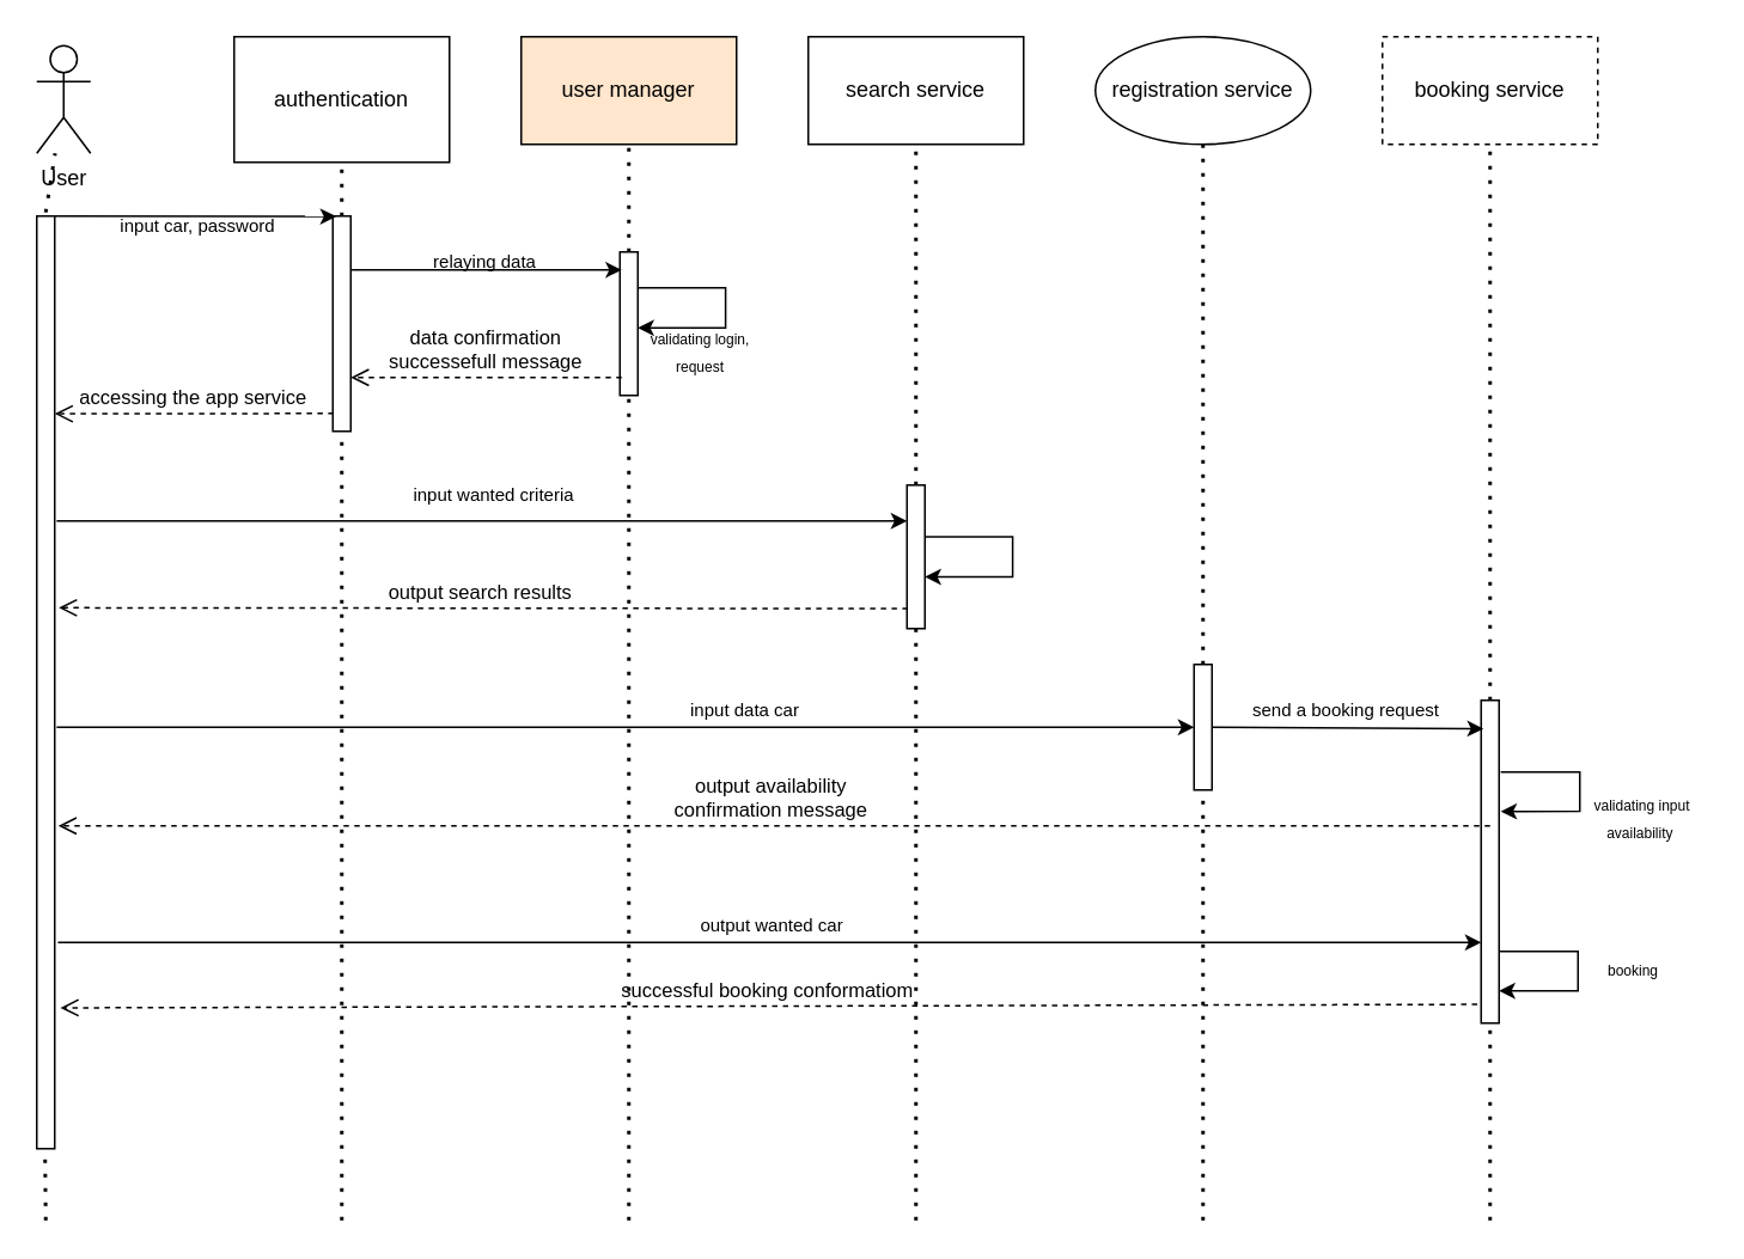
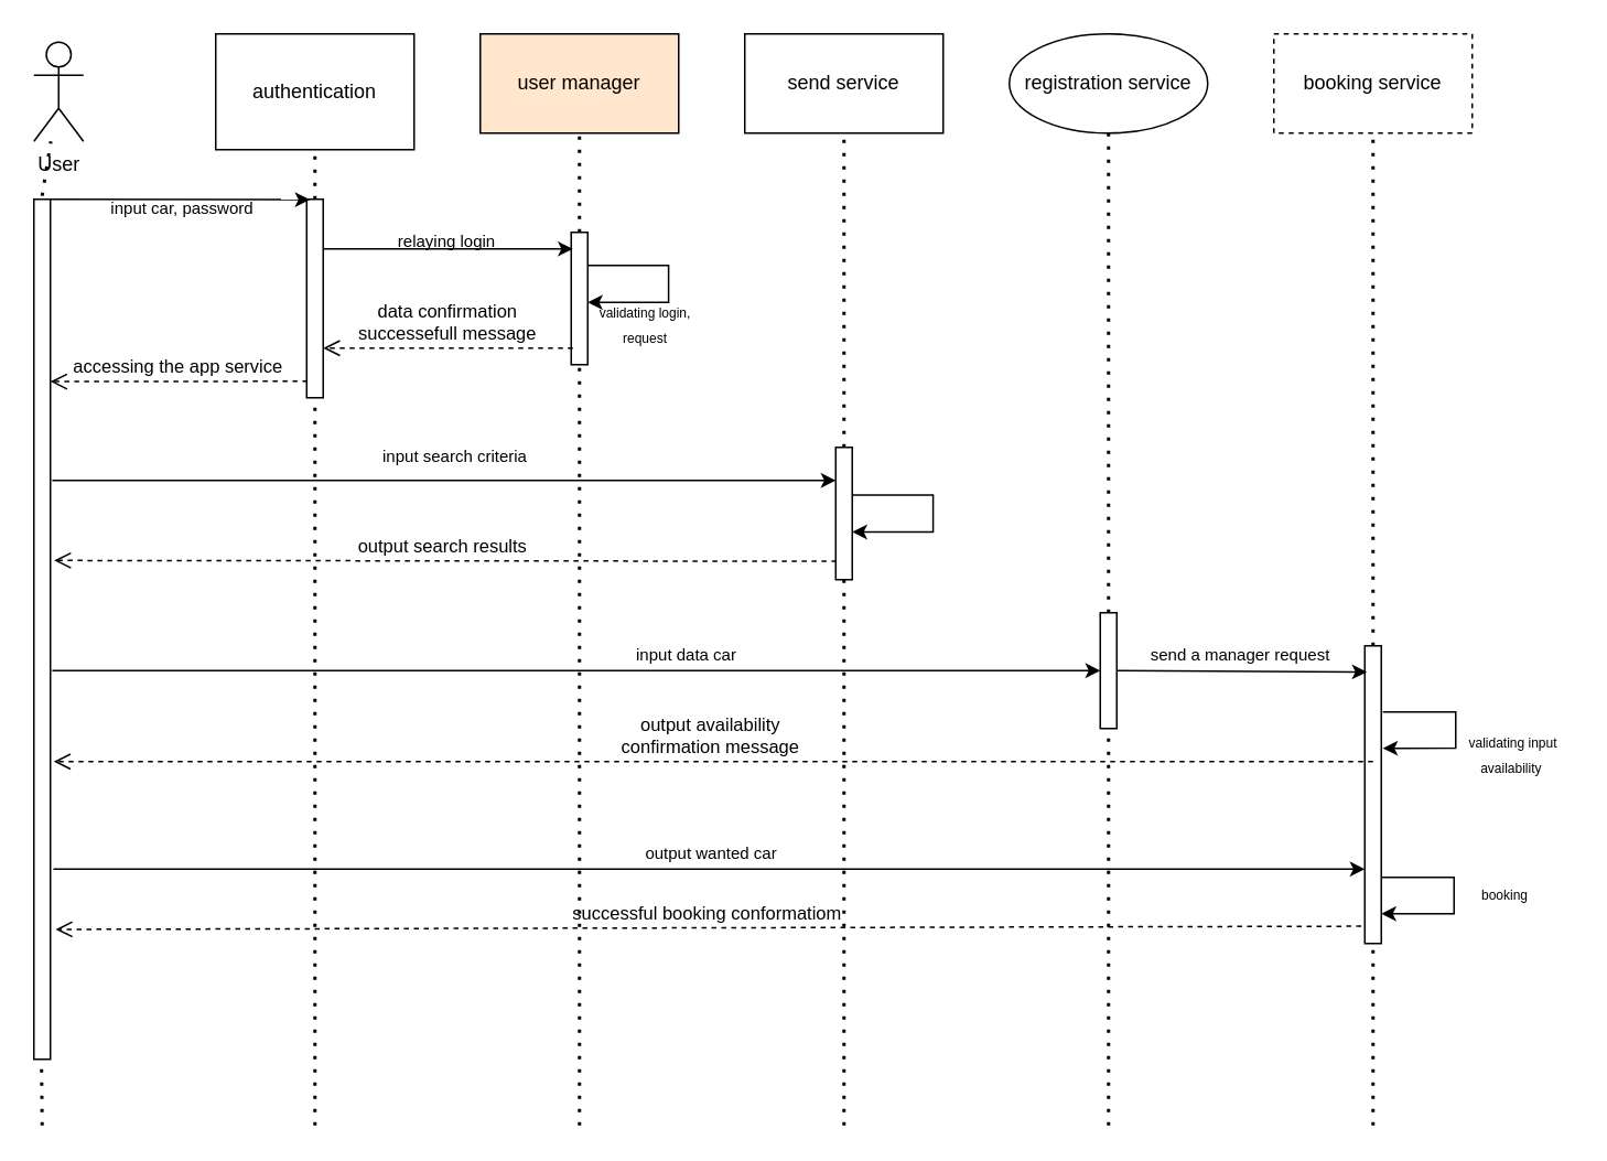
- <mxCell id="5" value="search service" style="rounded=0;whiteSpace=wrap;html=1;" parent="1" vertex="1"><mxGeometry x="450" y="20" width="120" height="60" as="geometry" /></mxCell>
+ <mxCell id="5" value="send service" style="rounded=0;whiteSpace=wrap;html=1;" parent="1" vertex="1"><mxGeometry x="450" y="20" width="120" height="60" as="geometry" /></mxCell>
- <mxCell id="14" value="&lt;span style=&quot;font-size: 10px;&quot;&gt;relaying data&lt;/span&gt;" style="text;html=1;align=center;verticalAlign=middle;whiteSpace=wrap;rounded=0;" parent="1" vertex="1"><mxGeometry x="200" y="140" width="140" height="10" as="geometry" /></mxCell>
+ <mxCell id="14" value="&lt;span style=&quot;font-size: 10px;&quot;&gt;relaying login&lt;/span&gt;" style="text;html=1;align=center;verticalAlign=middle;whiteSpace=wrap;rounded=0;" parent="1" vertex="1"><mxGeometry x="200" y="140" width="140" height="10" as="geometry" /></mxCell>
- <mxCell id="32" value="&lt;font style=&quot;font-size: 10px;&quot;&gt;input wanted criteria&lt;/font&gt;" style="text;html=1;align=center;verticalAlign=middle;whiteSpace=wrap;rounded=0;" parent="1" vertex="1"><mxGeometry x="205" y="270" width="140" height="10" as="geometry" /></mxCell>
+ <mxCell id="32" value="&lt;font style=&quot;font-size: 10px;&quot;&gt;input search criteria&lt;/font&gt;" style="text;html=1;align=center;verticalAlign=middle;whiteSpace=wrap;rounded=0;" parent="1" vertex="1"><mxGeometry x="205" y="270" width="140" height="10" as="geometry" /></mxCell>
- <mxCell id="34" value="&lt;span style=&quot;font-size: 10px;&quot;&gt;send a booking request&lt;/span&gt;" style="text;html=1;align=center;verticalAlign=middle;whiteSpace=wrap;rounded=0;" parent="1" vertex="1"><mxGeometry x="680" y="390" width="140" height="10" as="geometry" /></mxCell>
+ <mxCell id="34" value="&lt;span style=&quot;font-size: 10px;&quot;&gt;send a manager request&lt;/span&gt;" style="text;html=1;align=center;verticalAlign=middle;whiteSpace=wrap;rounded=0;" parent="1" vertex="1"><mxGeometry x="680" y="390" width="140" height="10" as="geometry" /></mxCell>
